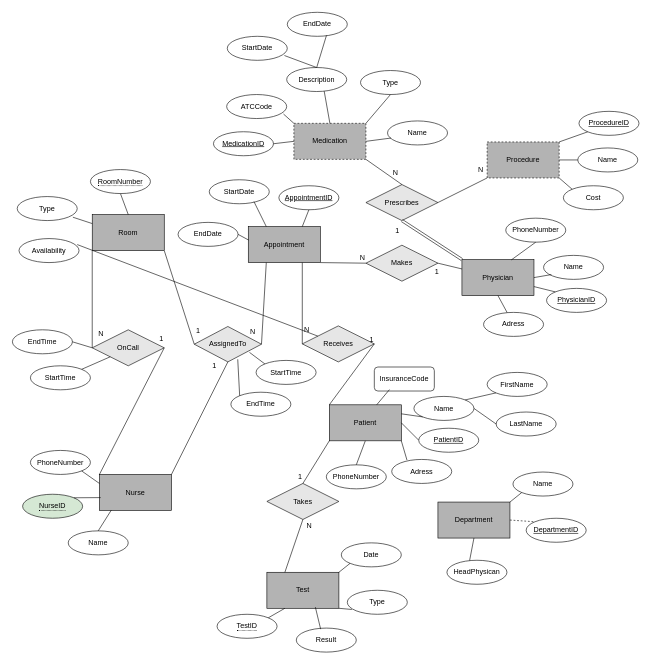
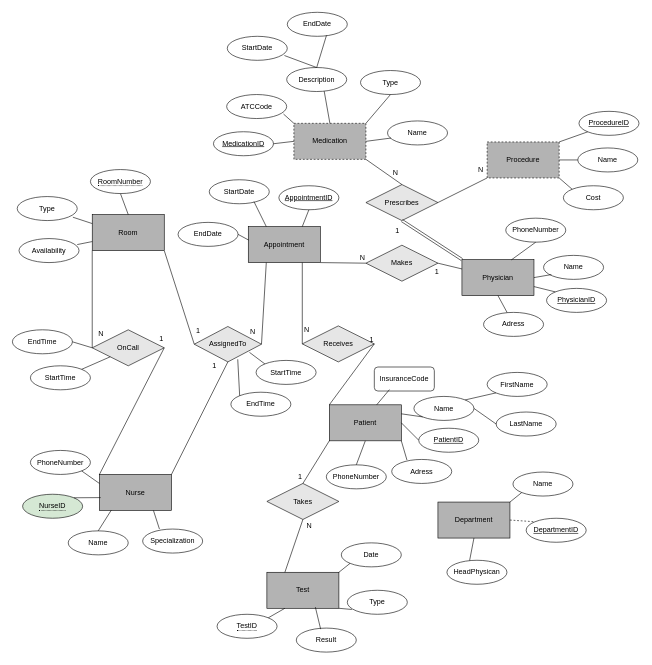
- <mxCell id="101" value="" style="endArrow=none;html=1;rounded=0;exitX=0.97;exitY=0.25;exitDx=0;exitDy=0;exitPerimeter=0;" edge="1" parent="1" source="18" target="58"><mxGeometry relative="1" as="geometry"><mxPoint x="149" y="405" as="sourcePoint" /><mxPoint x="309" y="405" as="targetPoint" /></mxGeometry></mxCell>
+ <mxCell id="101" value="" style="endArrow=none;html=1;rounded=0;exitX=0.97;exitY=0.25;exitDx=0;exitDy=0;exitPerimeter=0;entryX=0;entryY=0.75;entryDx=0;entryDy=0;" edge="1" parent="1" source="18" target="10"><mxGeometry relative="1" as="geometry"><mxPoint x="149" y="405" as="sourcePoint" /><mxPoint x="309" y="405" as="targetPoint" /></mxGeometry></mxCell>
+ <mxCell id="96" value="" style="endArrow=none;html=1;rounded=0;entryX=0.28;entryY=0;entryDx=0;entryDy=0;entryPerimeter=0;exitX=0.75;exitY=1;exitDx=0;exitDy=0;" edge="1" parent="1" source="5" target="13"><mxGeometry relative="1" as="geometry"><mxPoint x="127" y="813" as="sourcePoint" /><mxPoint x="287" y="813" as="targetPoint" /></mxGeometry></mxCell>
+ <mxCell id="13" value="Specialization" style="ellipse;whiteSpace=wrap;html=1;align=center;" parent="1" vertex="1"><mxGeometry x="237" y="881" width="100" height="40" as="geometry" /></mxCell>
